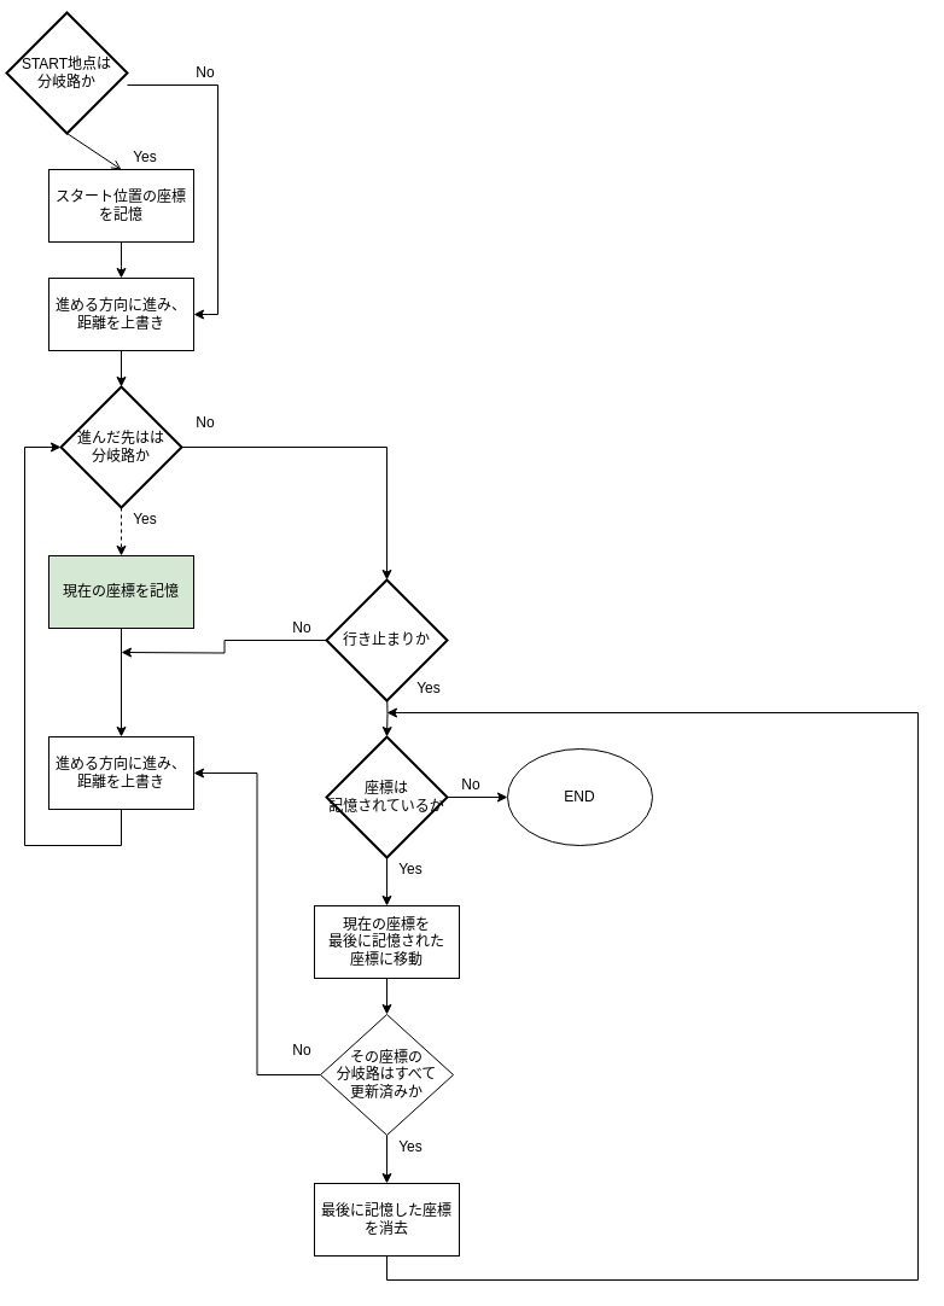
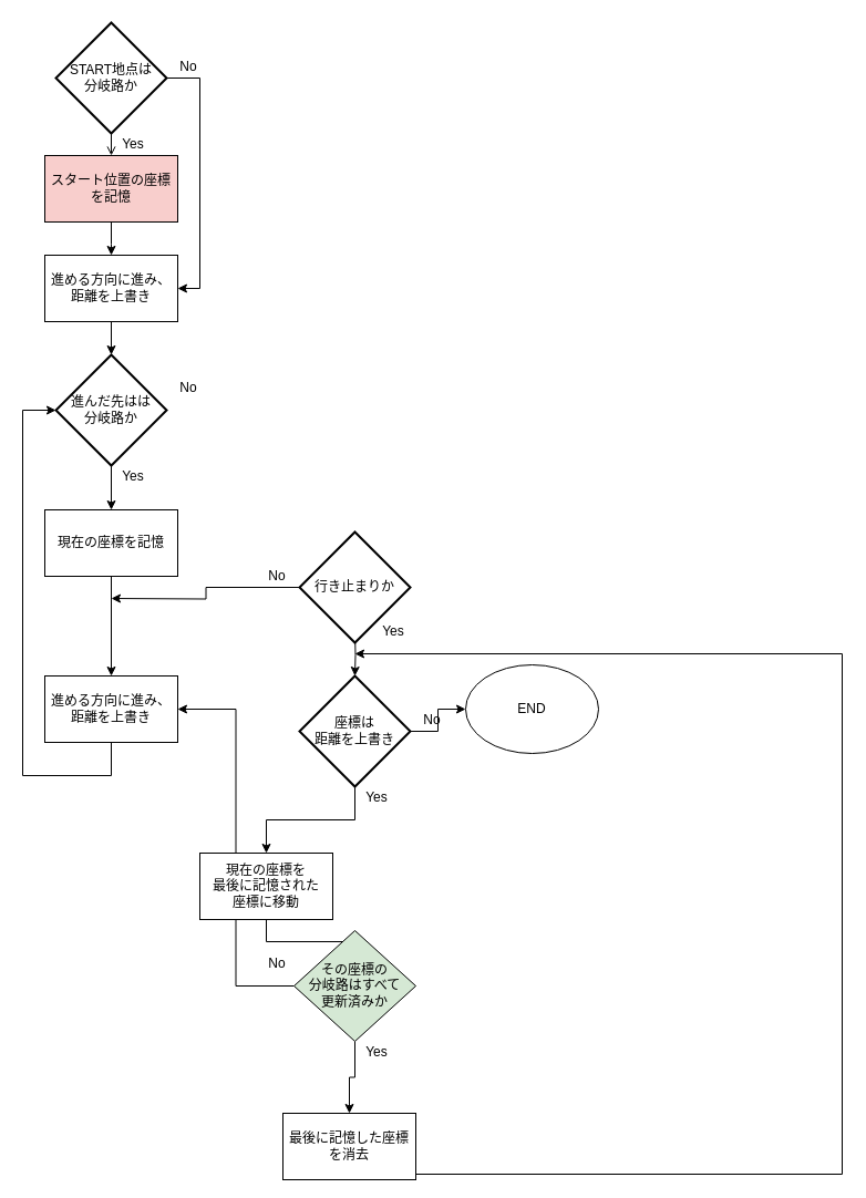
- <mxCell id="3" value="START地点は&lt;br&gt;分岐路か" parent="1" vertex="1" style="strokeWidth=2;html=1;shape=mxgraph.flowchart.decision;whiteSpace=wrap;"><mxGeometry x="5" y="10" as="geometry" width="100" height="100" /></mxCell>
+ <mxCell id="3" value="START地点は&lt;br&gt;分岐路か" parent="1" vertex="1" style="strokeWidth=2;html=1;shape=mxgraph.flowchart.decision;whiteSpace=wrap;"><mxGeometry as="geometry" x="50" width="100" height="100" y="20" /></mxCell>
- <mxCell id="5" value="スタート位置の座標を記憶" parent="1" vertex="1" style="rounded=0;whiteSpace=wrap;html=1;"><mxGeometry as="geometry" x="40" width="120" height="60" y="140" /></mxCell>
+ <mxCell id="5" value="スタート位置の座標を記憶" parent="1" vertex="1" style="rounded=0;whiteSpace=wrap;html=1;fillColor=#f8cecc;"><mxGeometry as="geometry" x="40" width="120" height="60" y="140" /></mxCell>
- <mxCell id="12" value="" parent="1" style="edgeStyle=orthogonalEdgeStyle;rounded=0;orthogonalLoop=1;jettySize=auto;html=1;" source="13" target="16" edge="1"><mxGeometry as="geometry" relative="1" /></mxCell>
- <mxCell id="11" parent="1" style="edgeStyle=orthogonalEdgeStyle;rounded=0;orthogonalLoop=1;jettySize=auto;html=1;entryX=0.5;entryY=0;entryDx=0;entryDy=0;dashed=1;" source="13" target="21" edge="1"><mxGeometry as="geometry" relative="1" /></mxCell>
+ <mxCell id="11" parent="1" style="edgeStyle=orthogonalEdgeStyle;rounded=0;orthogonalLoop=1;jettySize=auto;html=1;entryX=0.5;entryY=0;entryDx=0;entryDy=0;" source="13" target="21" edge="1"><mxGeometry as="geometry" relative="1" /></mxCell>
- <mxCell id="21" value="現在の座標を記憶" parent="1" vertex="1" style="rounded=0;whiteSpace=wrap;html=1;fillColor=#d5e8d4;"><mxGeometry as="geometry" x="40" width="120" height="60" y="460" /></mxCell>
+ <mxCell id="21" value="現在の座標を記憶" parent="1" vertex="1" style="rounded=0;whiteSpace=wrap;html=1;"><mxGeometry as="geometry" x="40" width="120" height="60" y="460" /></mxCell>
- <mxCell id="19" value="座標は&lt;br&gt;記憶されているか" parent="1" vertex="1" style="strokeWidth=2;html=1;shape=mxgraph.flowchart.decision;whiteSpace=wrap;"><mxGeometry as="geometry" x="270" width="100" height="100" y="610" /></mxCell>
+ <mxCell id="19" value="座標は&lt;br&gt;距離を上書き" parent="1" vertex="1" style="strokeWidth=2;html=1;shape=mxgraph.flowchart.decision;whiteSpace=wrap;"><mxGeometry as="geometry" x="270" width="100" height="100" y="610" /></mxCell>
- <mxCell id="26" value="END" parent="1" vertex="1" style="ellipse;whiteSpace=wrap;html=1;"><mxGeometry as="geometry" x="420" width="120" height="80" y="620" /></mxCell>
+ <mxCell id="26" value="END" parent="1" vertex="1" style="ellipse;whiteSpace=wrap;html=1;"><mxGeometry x="420" y="600" as="geometry" width="120" height="80" /></mxCell>
- <mxCell id="31" value="現在の座標を&lt;br&gt;最後に記憶された&lt;br&gt;座標に移動" parent="1" vertex="1" style="rounded=0;whiteSpace=wrap;html=1;"><mxGeometry as="geometry" x="260" width="120" height="60" y="750" /></mxCell>
+ <mxCell id="31" value="現在の座標を&lt;br&gt;最後に記憶された&lt;br&gt;座標に移動" parent="1" vertex="1" style="rounded=0;whiteSpace=wrap;html=1;"><mxGeometry x="180" y="770" as="geometry" width="120" height="60" /></mxCell>
- <mxCell id="35" value="その座標の&lt;br&gt;分岐路はすべて&lt;br&gt;更新済みか" parent="1" vertex="1" style="rhombus;whiteSpace=wrap;html=1;"><mxGeometry as="geometry" x="265" width="110" height="100" y="840" /></mxCell>
+ <mxCell id="35" value="その座標の&lt;br&gt;分岐路はすべて&lt;br&gt;更新済みか" parent="1" vertex="1" style="rhombus;whiteSpace=wrap;html=1;fillColor=#d5e8d4;"><mxGeometry as="geometry" x="265" width="110" height="100" y="840" /></mxCell>
- <mxCell id="37" value="最後に記憶した座標を消去" parent="1" vertex="1" style="rounded=0;whiteSpace=wrap;html=1;"><mxGeometry as="geometry" x="260" width="120" height="60" y="980" /></mxCell>
+ <mxCell id="37" value="最後に記憶した座標を消去" parent="1" vertex="1" style="rounded=0;whiteSpace=wrap;html=1;"><mxGeometry x="255" y="1005" as="geometry" width="120" height="60" /></mxCell>
